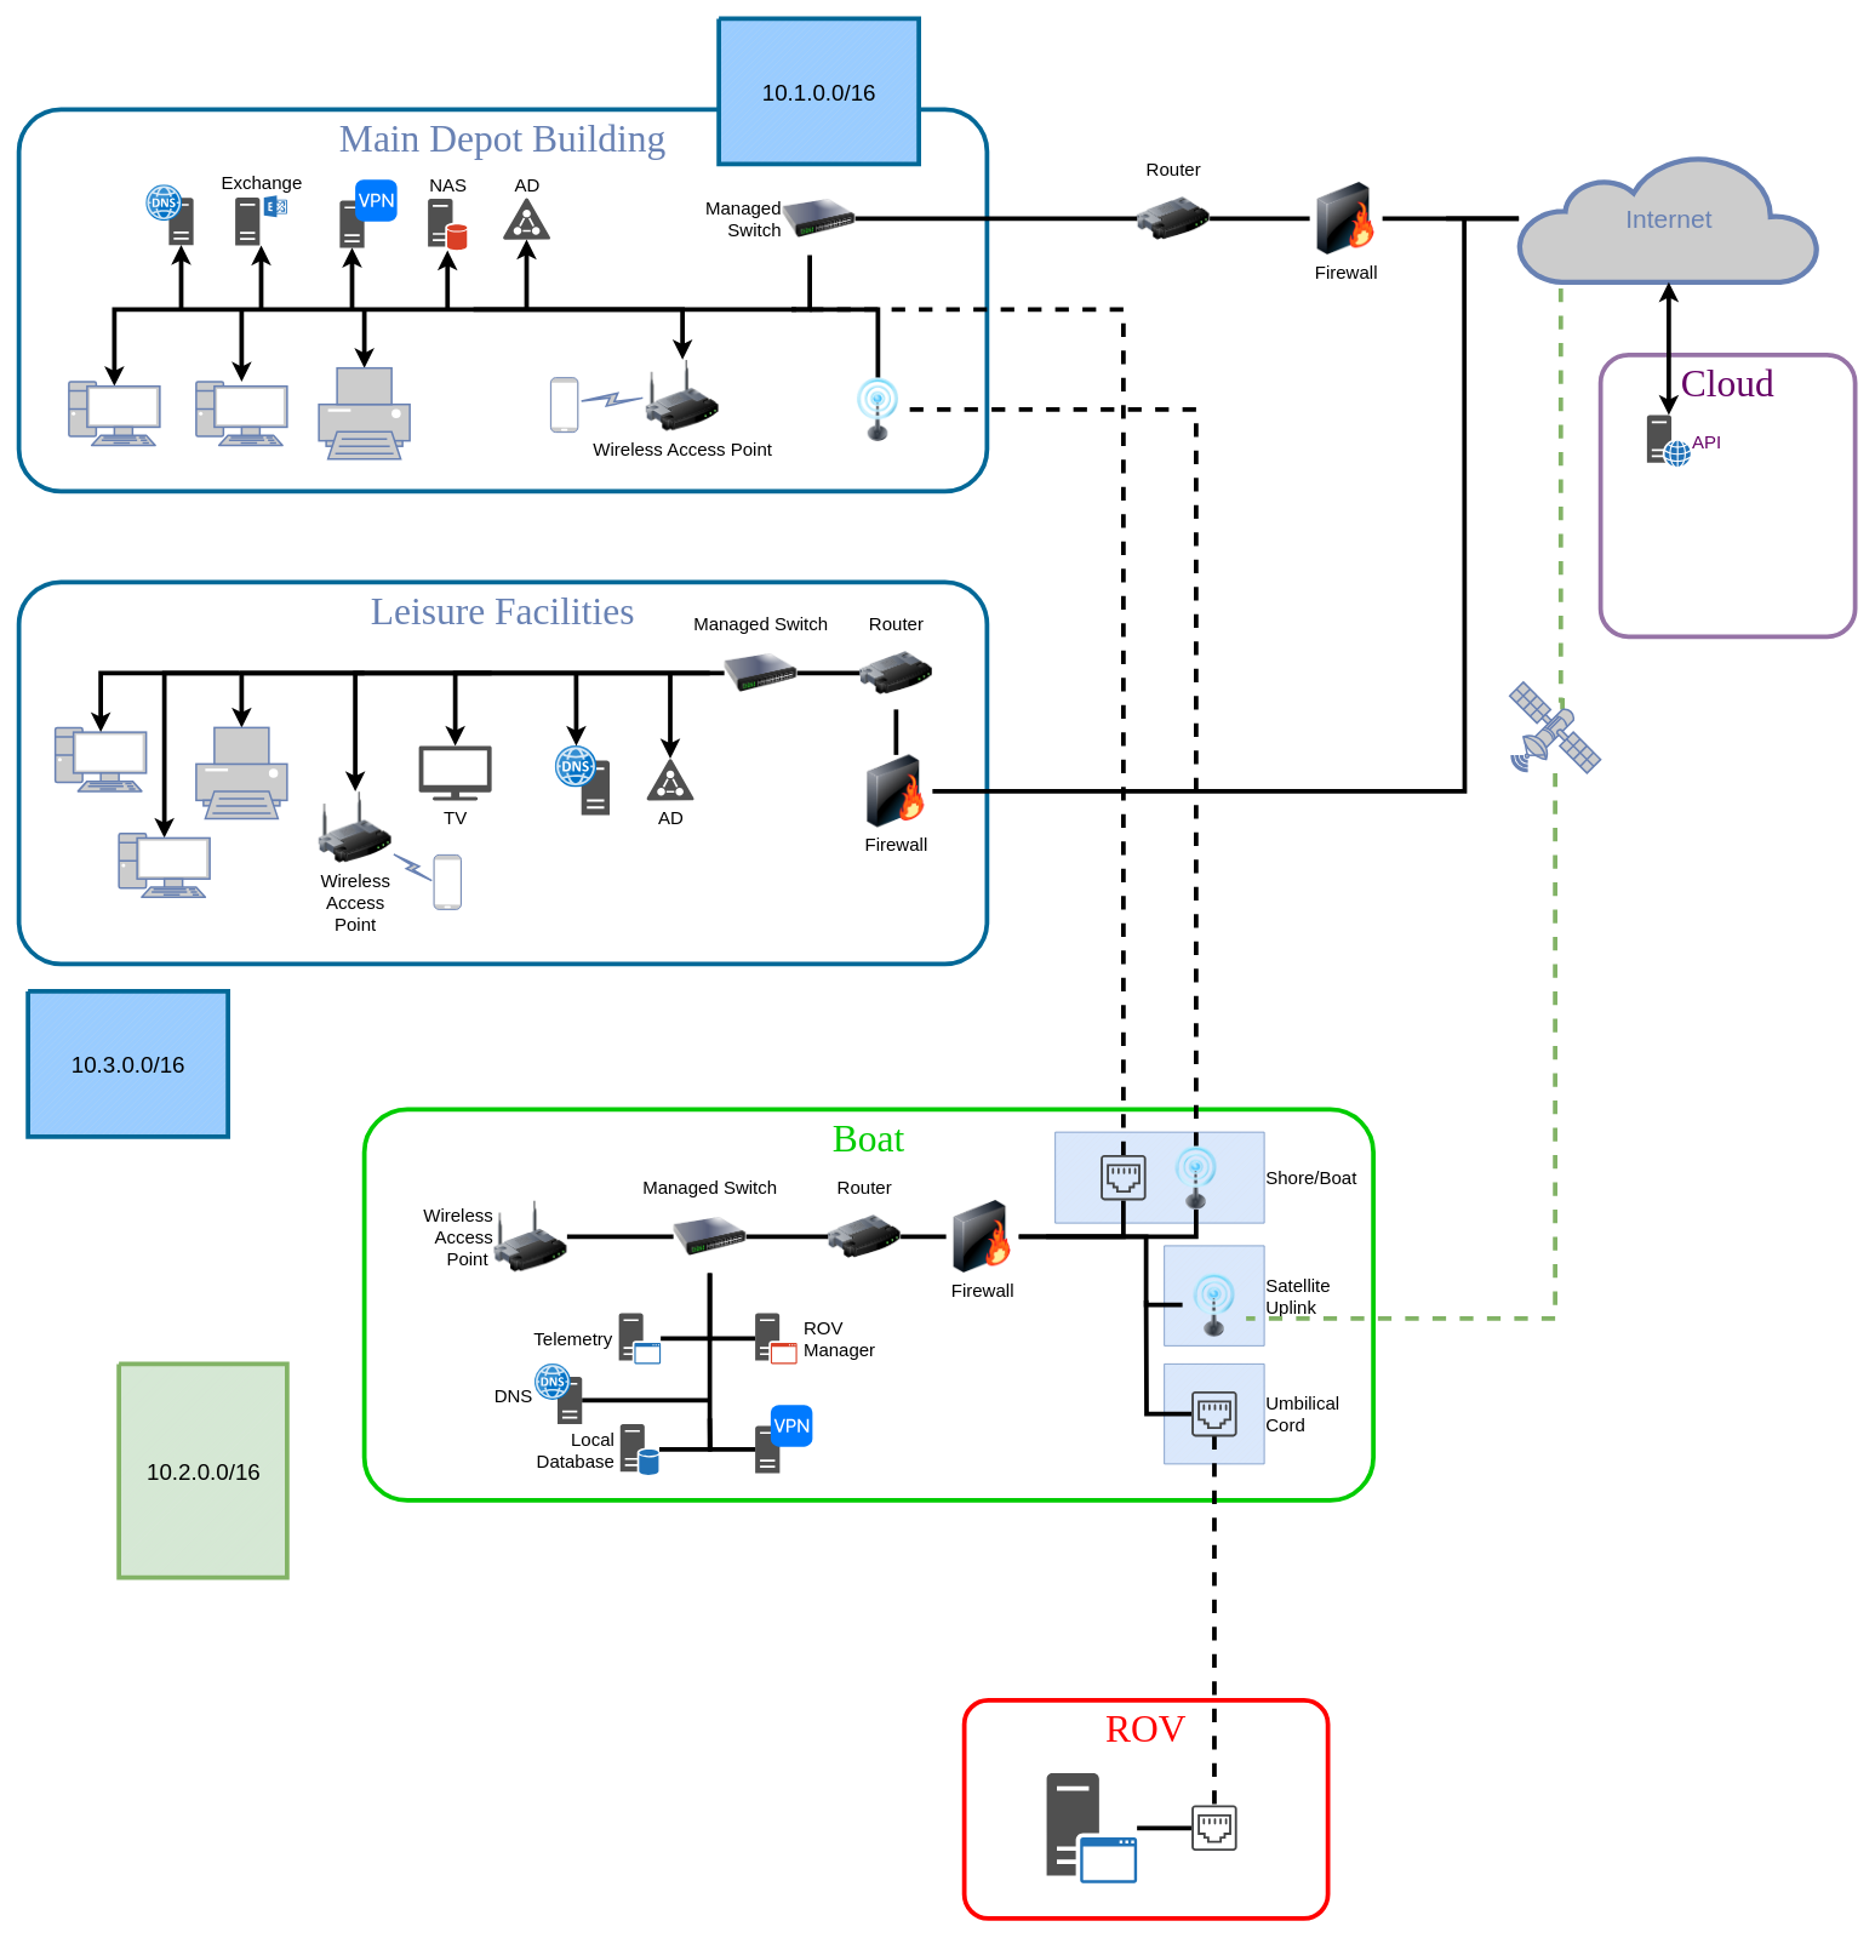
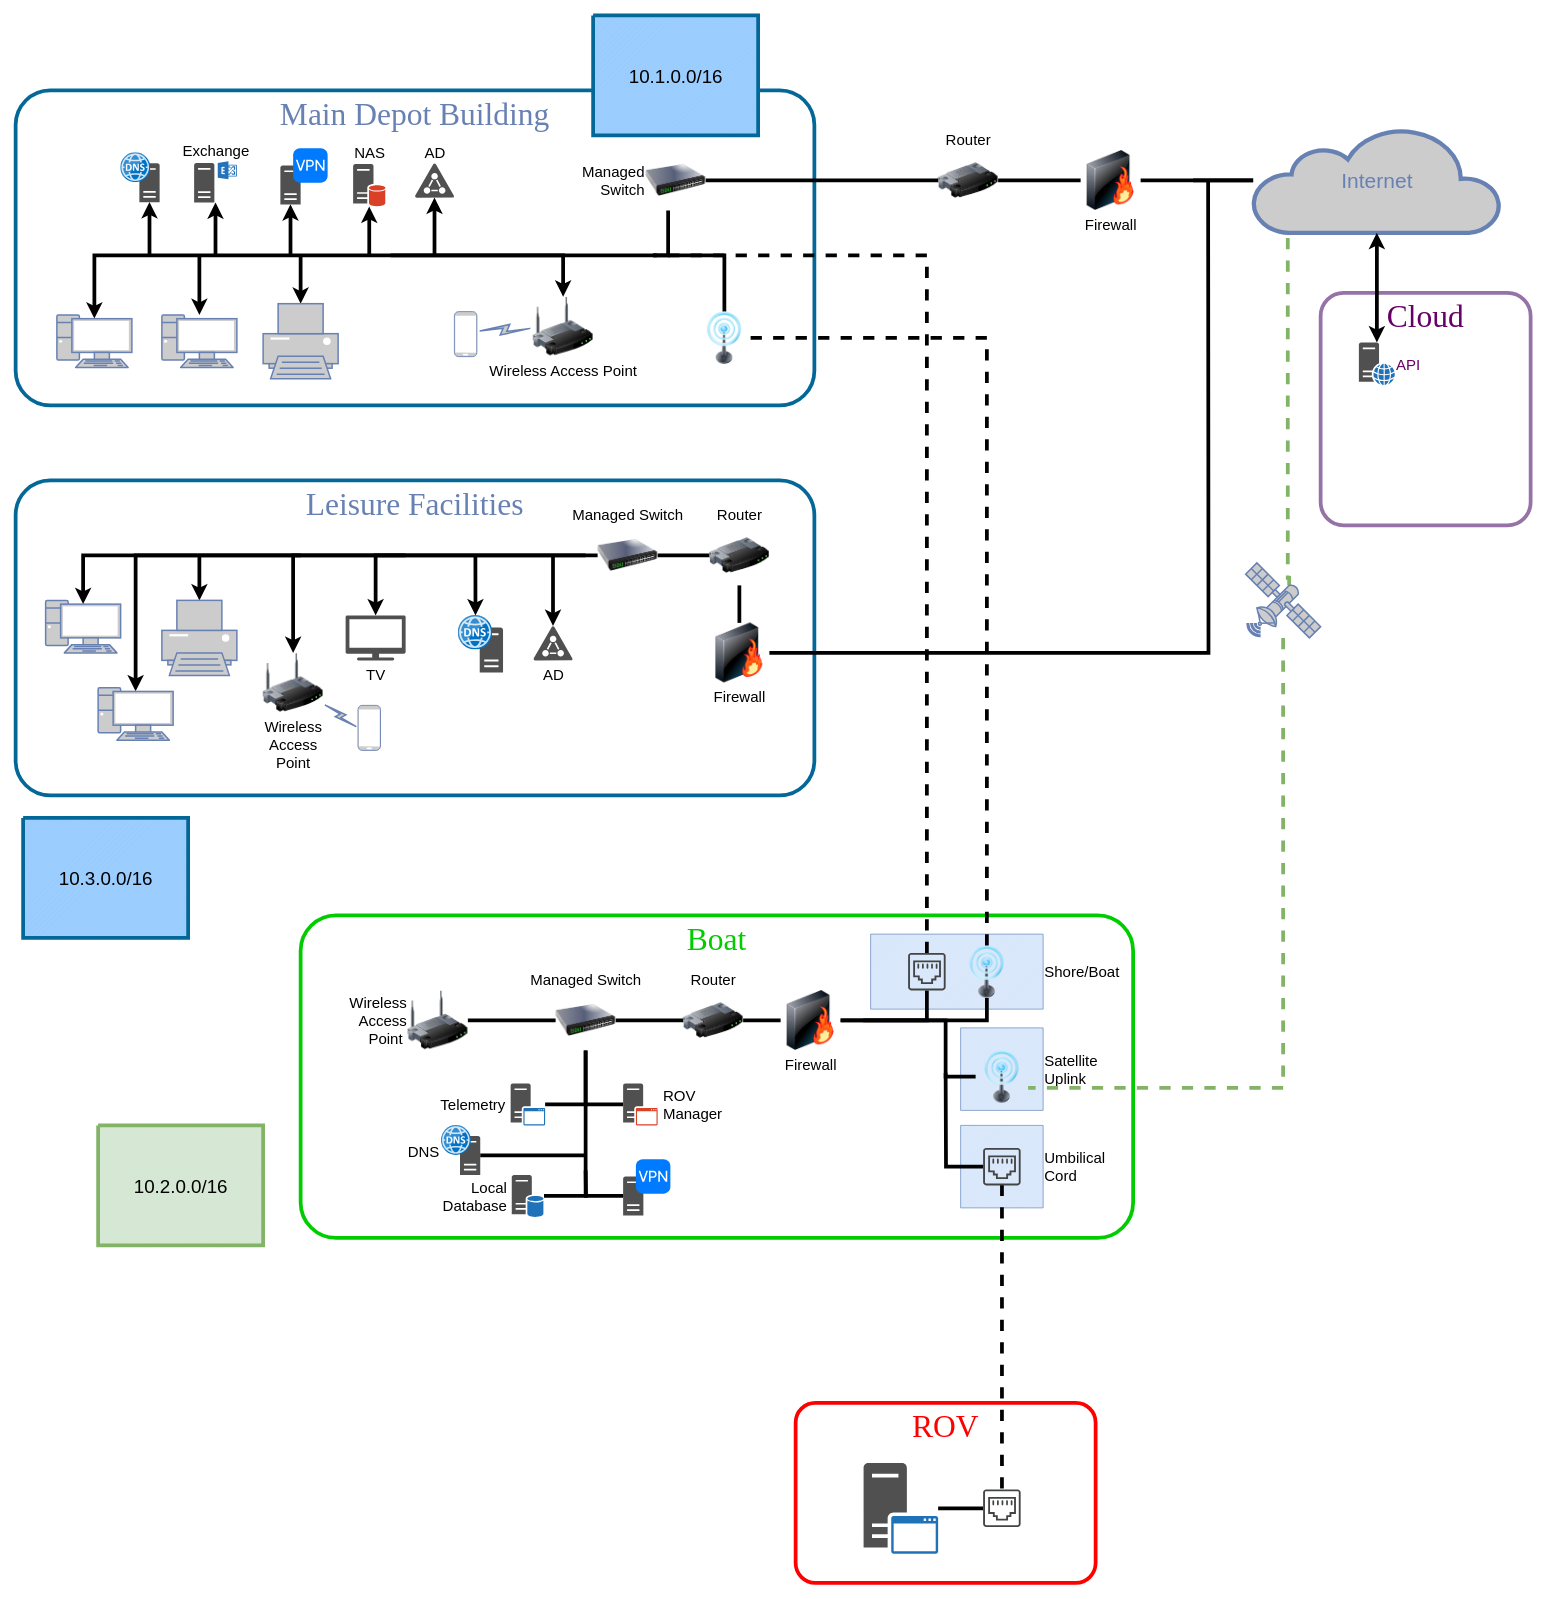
- <mxCell id="76" value="10.2.0.0/16" style="verticalLabelPosition=middle;verticalAlign=middle;html=1;shape=mxgraph.basic.patternFillRect;fillStyle=diag;step=5;fillStrokeWidth=0.2;fillStrokeColor=#dddddd;labelBackgroundColor=none;strokeWidth=5;fillColor=#d5e8d4;fontSize=25;strokeColor=#82b366;labelPosition=center;align=center;" parent="1" vertex="1"><mxGeometry x="130" y="1500" width="185" height="235" as="geometry" /></mxCell>
+ <mxCell id="76" value="10.2.0.0/16" style="verticalLabelPosition=middle;verticalAlign=middle;html=1;shape=mxgraph.basic.patternFillRect;fillStyle=diag;step=5;fillStrokeWidth=0.2;fillStrokeColor=#dddddd;labelBackgroundColor=none;strokeWidth=5;fillColor=#d5e8d4;fontSize=25;strokeColor=#82b366;labelPosition=center;align=center;" parent="1" vertex="1"><mxGeometry x="130" y="1500" width="220" height="160" as="geometry" /></mxCell>
